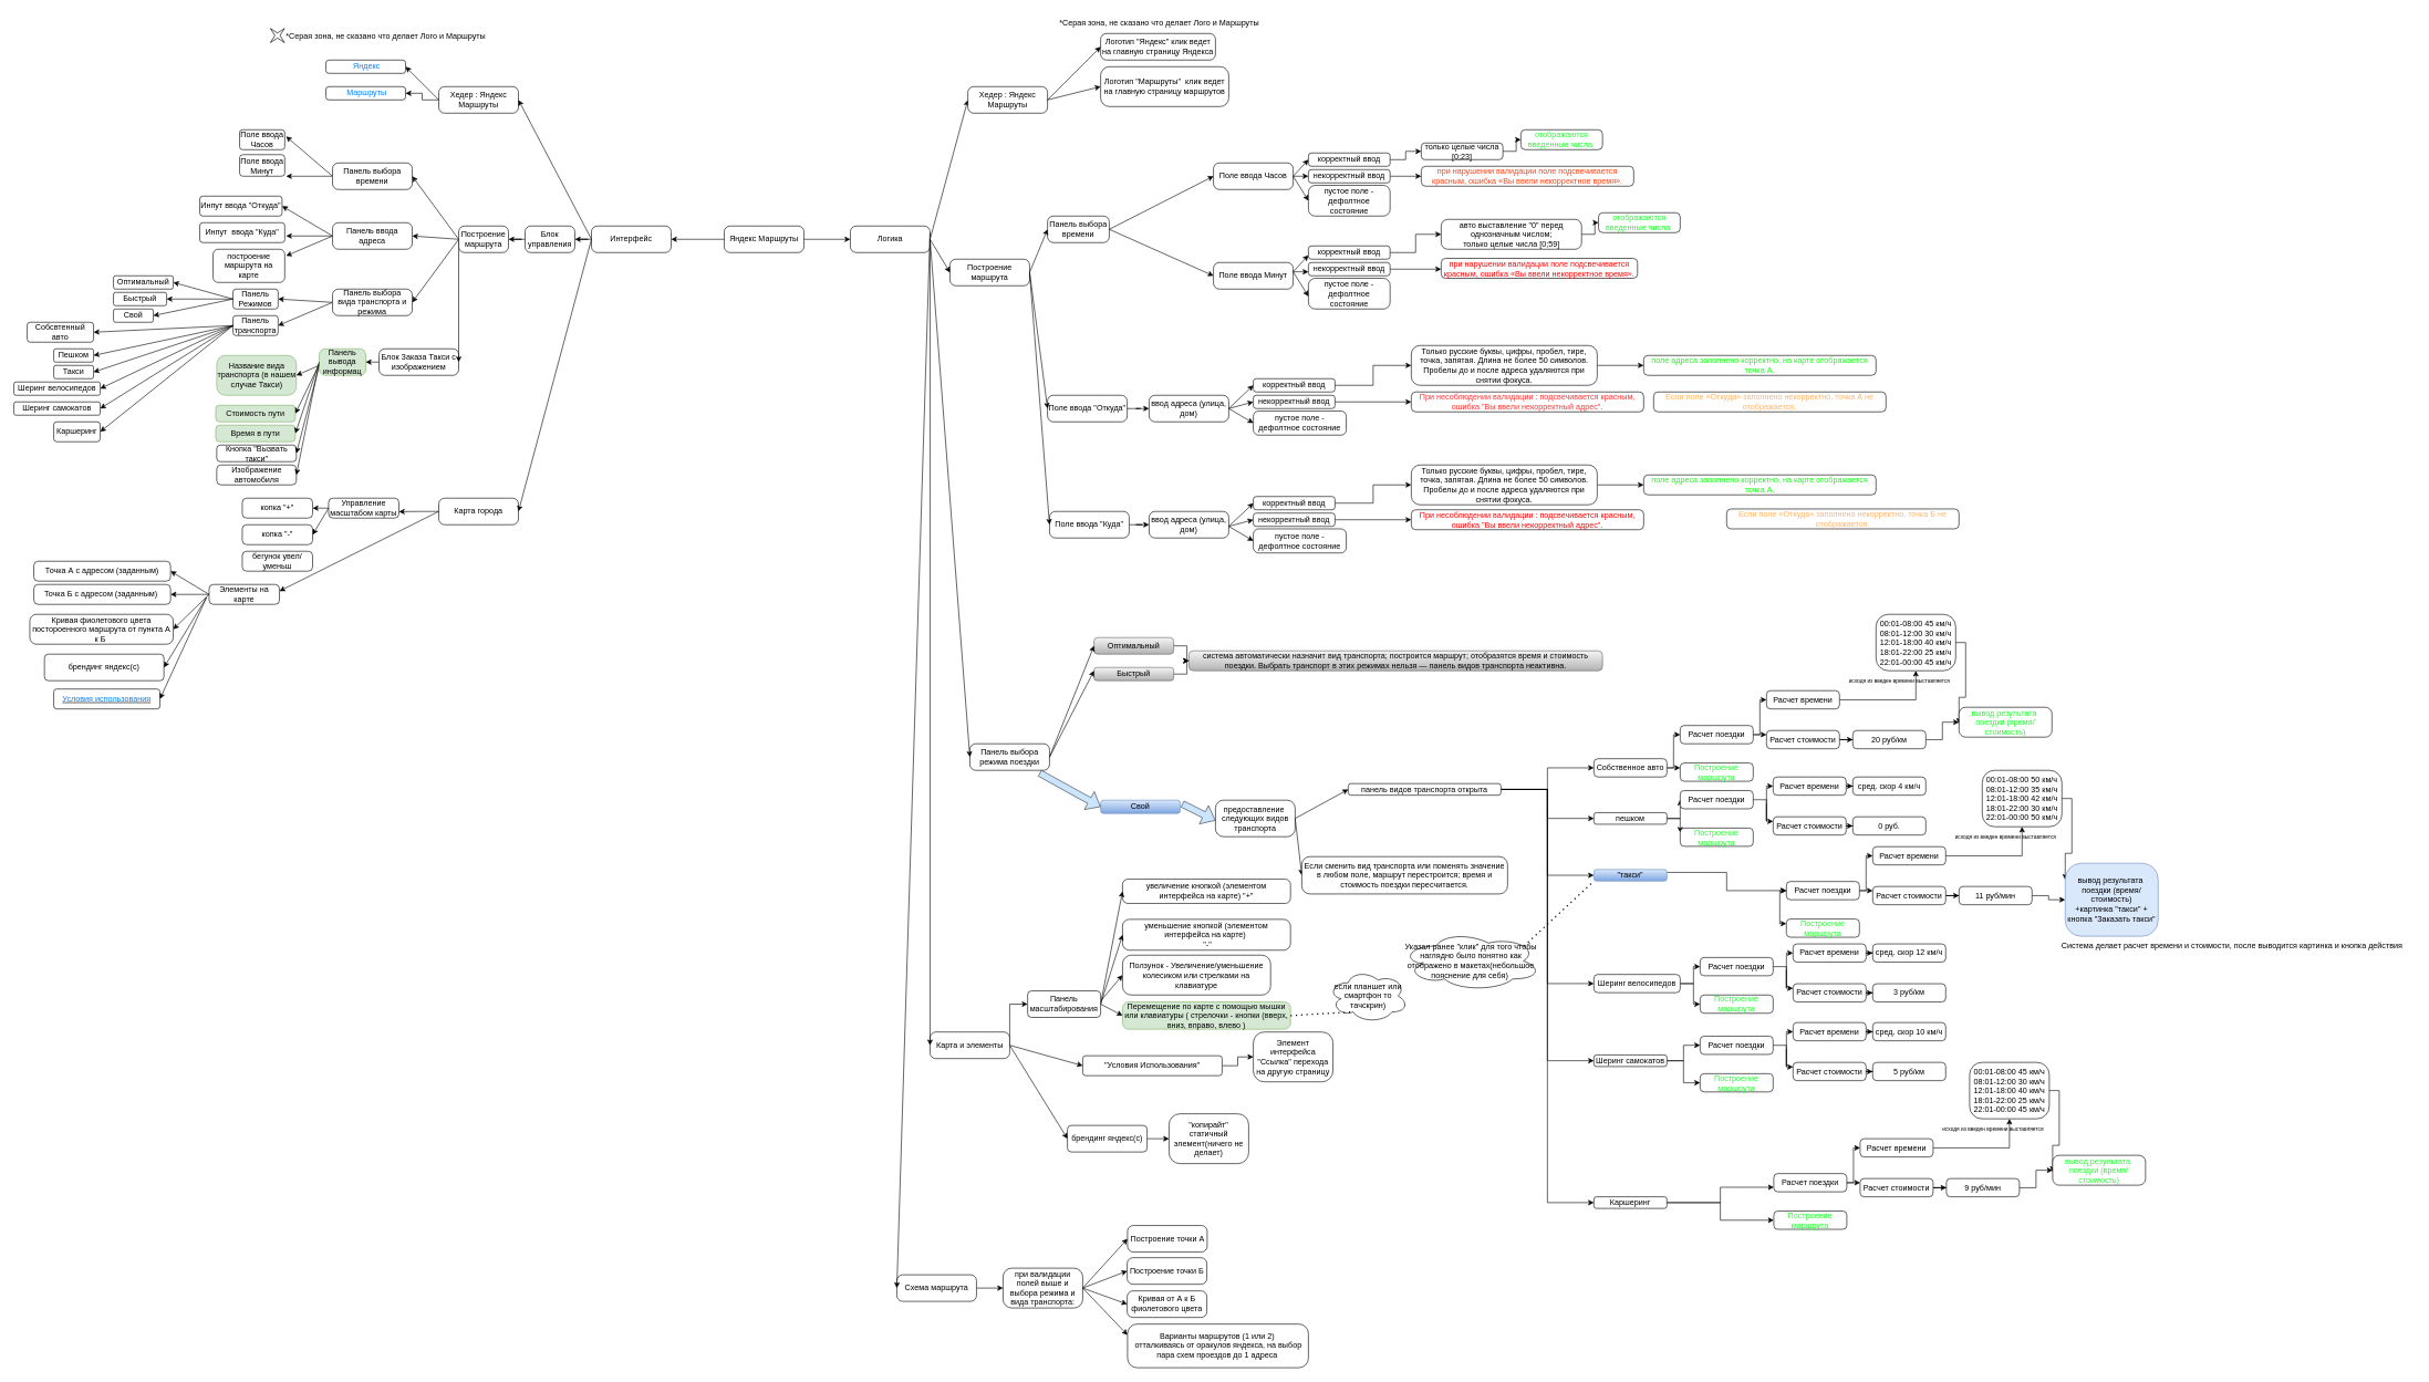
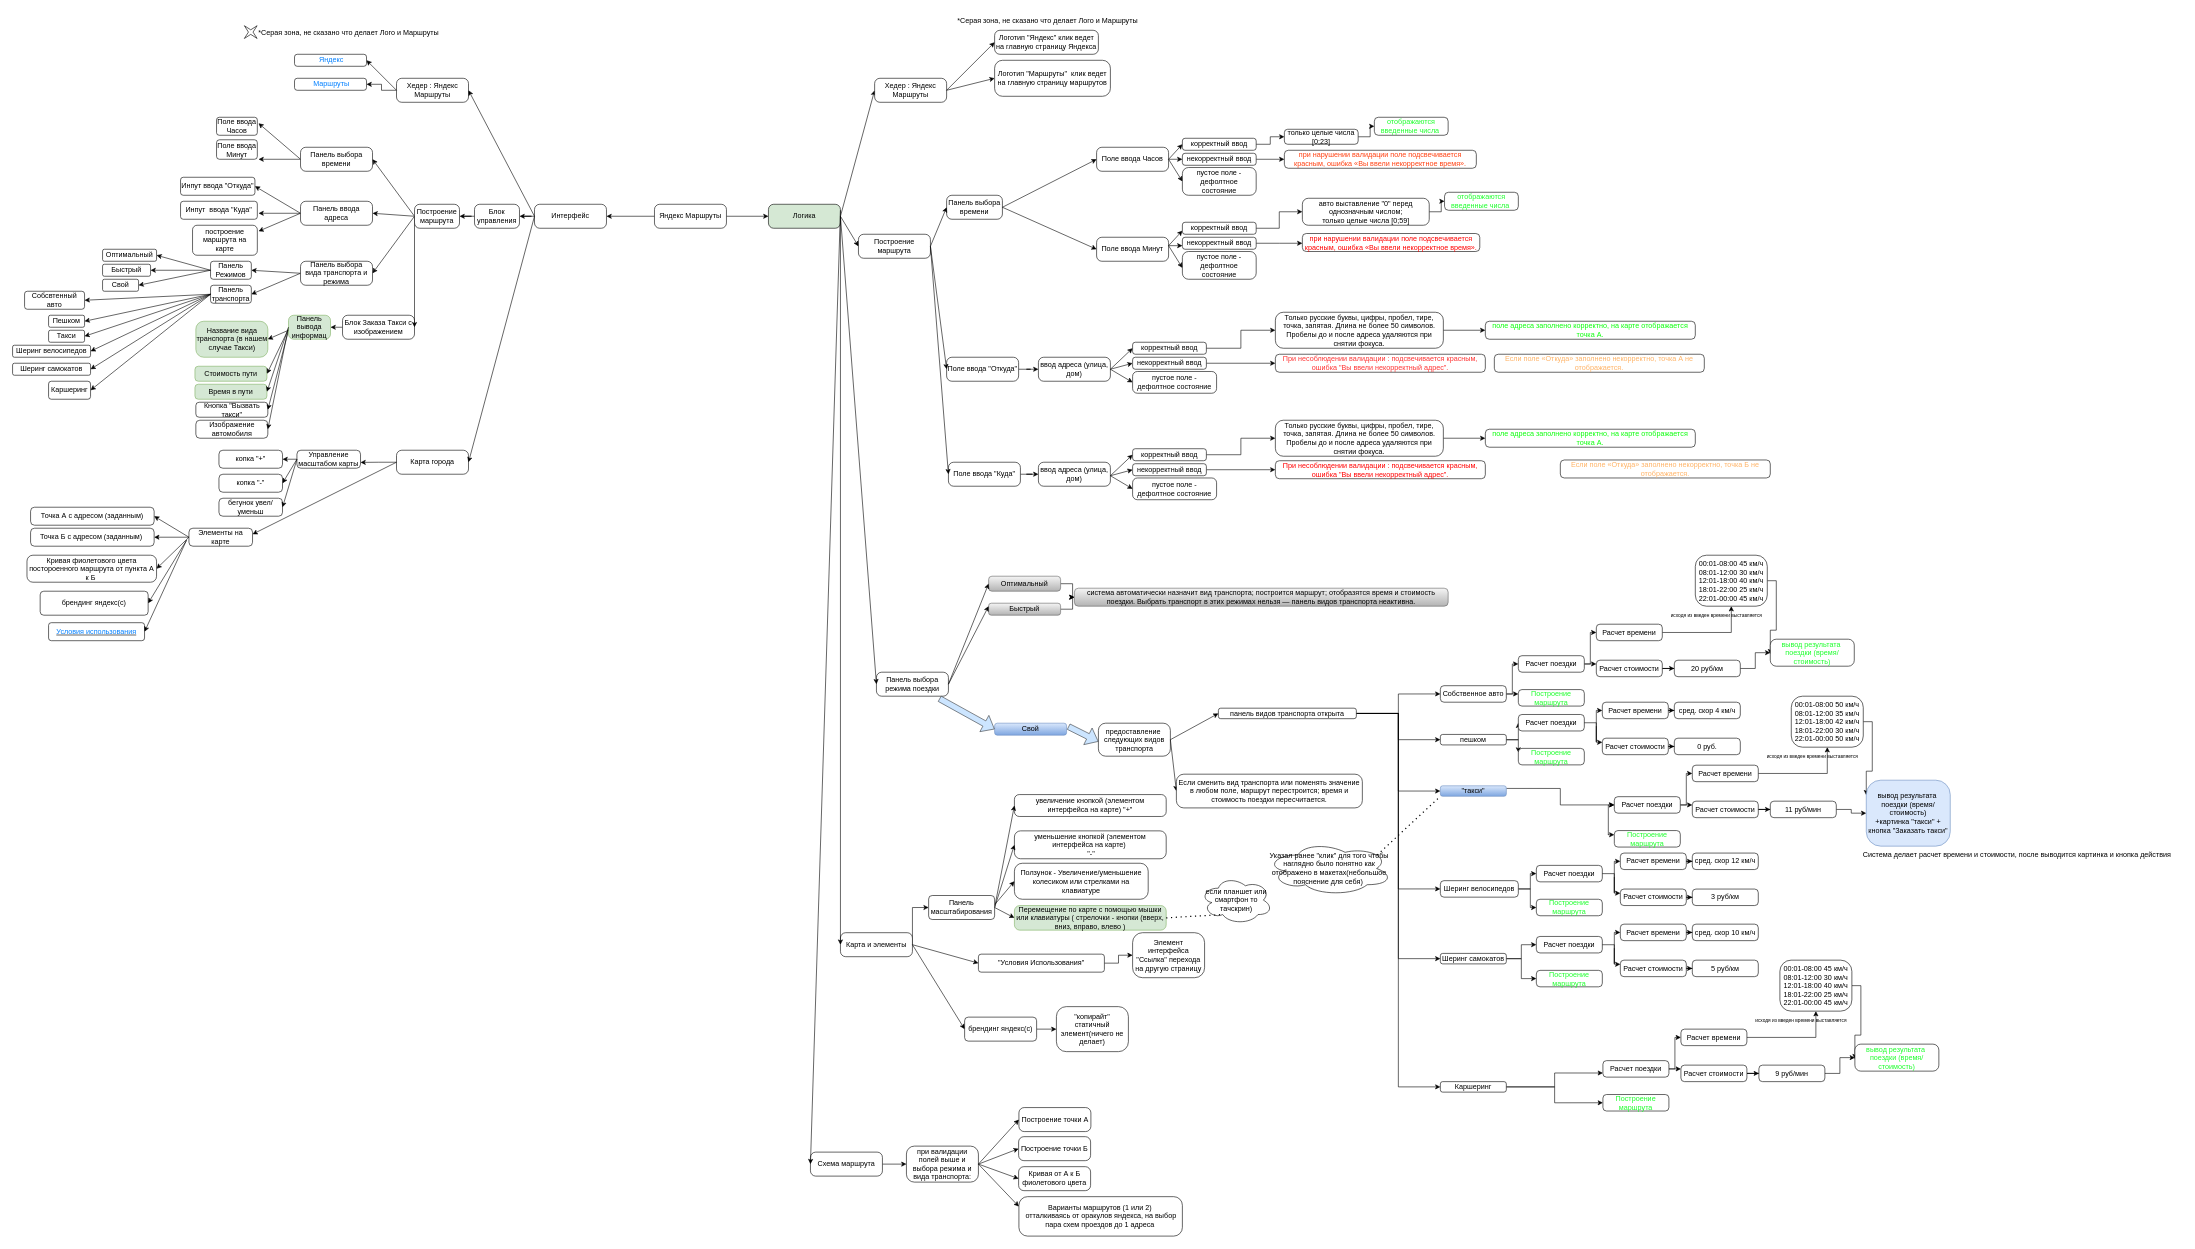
- <mxCell id="16" value="Логика" style="rounded=1;whiteSpace=wrap;html=1;arcSize=22;" parent="1" vertex="1"><mxGeometry x="1280" y="340" width="120" height="40" as="geometry" /></mxCell>
+ <mxCell id="16" value="Логика" style="rounded=1;whiteSpace=wrap;html=1;arcSize=22;fillColor=#d5e8d4;" parent="1" vertex="1"><mxGeometry x="1280" y="340" width="120" height="40" as="geometry" /></mxCell>
+ <mxCell id="67" style="rounded=0;orthogonalLoop=1;jettySize=auto;html=1;exitX=0;exitY=0.5;exitDx=0;exitDy=0;entryX=1;entryY=0.5;entryDx=0;entryDy=0;" parent="1" source="46" target="49" edge="1"><mxGeometry relative="1" as="geometry"><mxPoint x="480" y="815" as="targetPoint" /><mxPoint x="504" y="775" as="sourcePoint" /></mxGeometry></mxCell>
